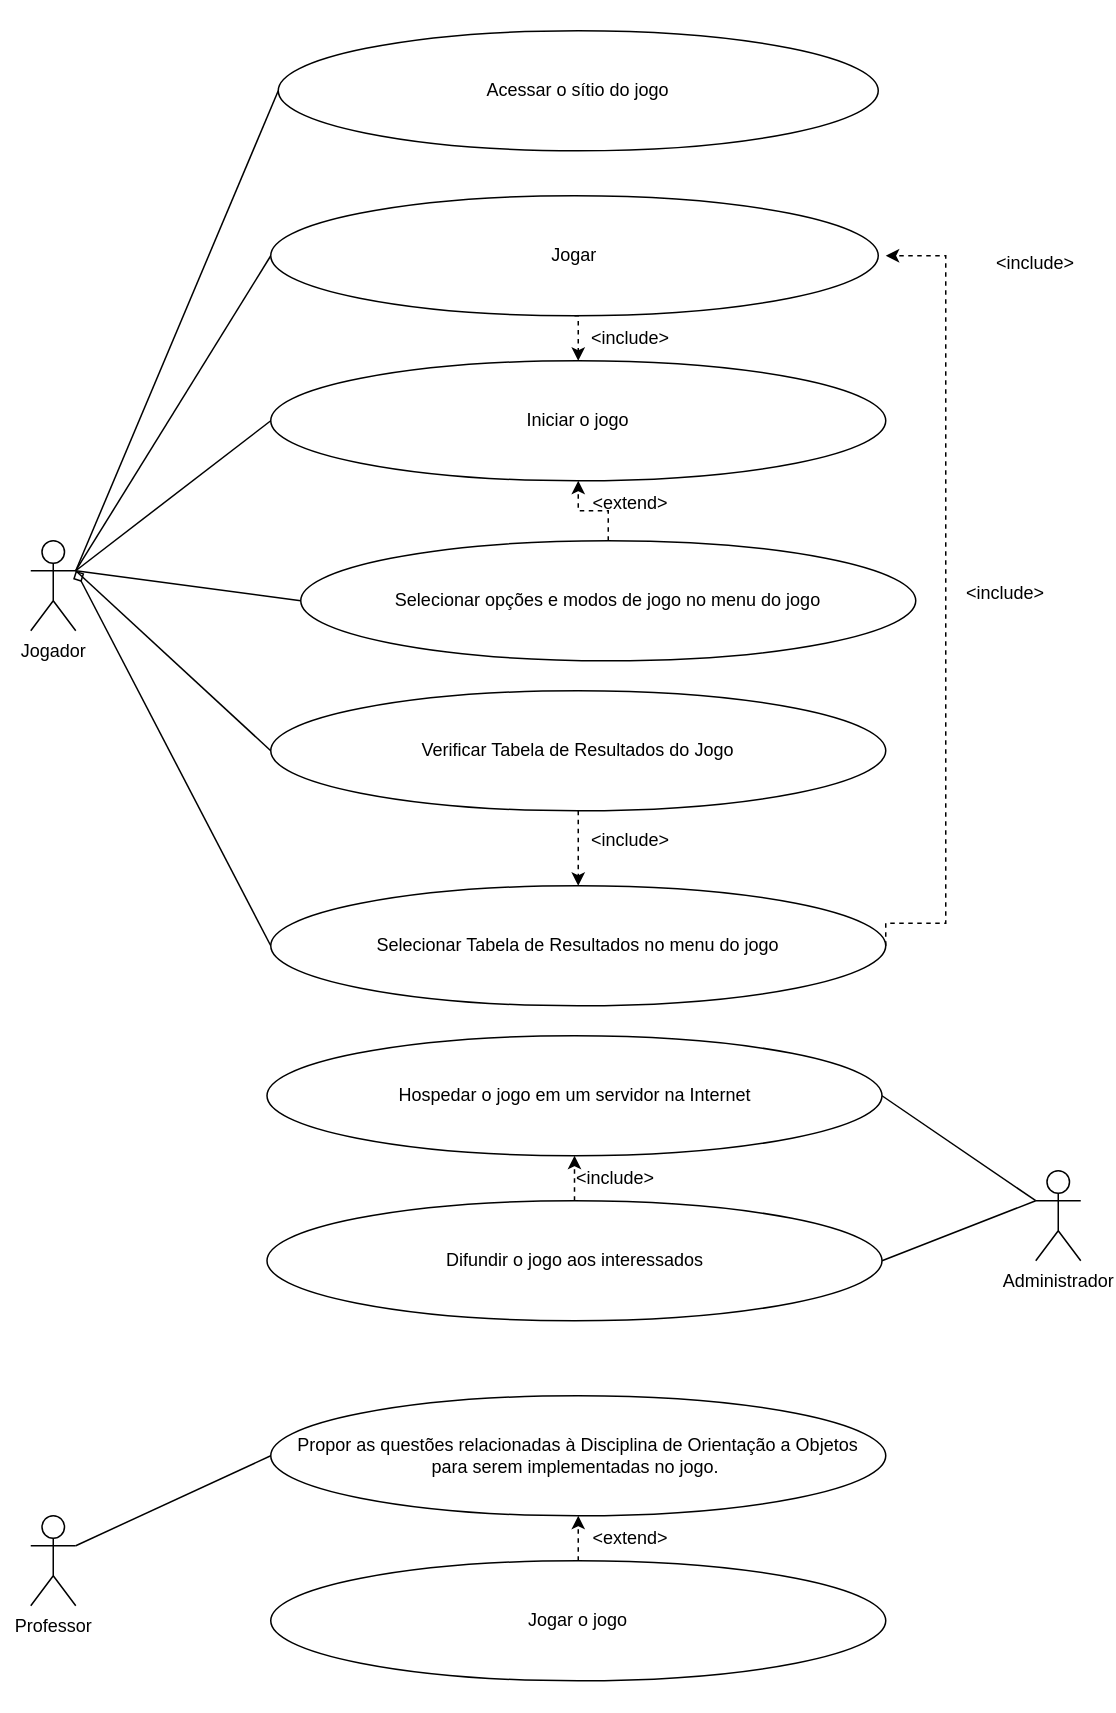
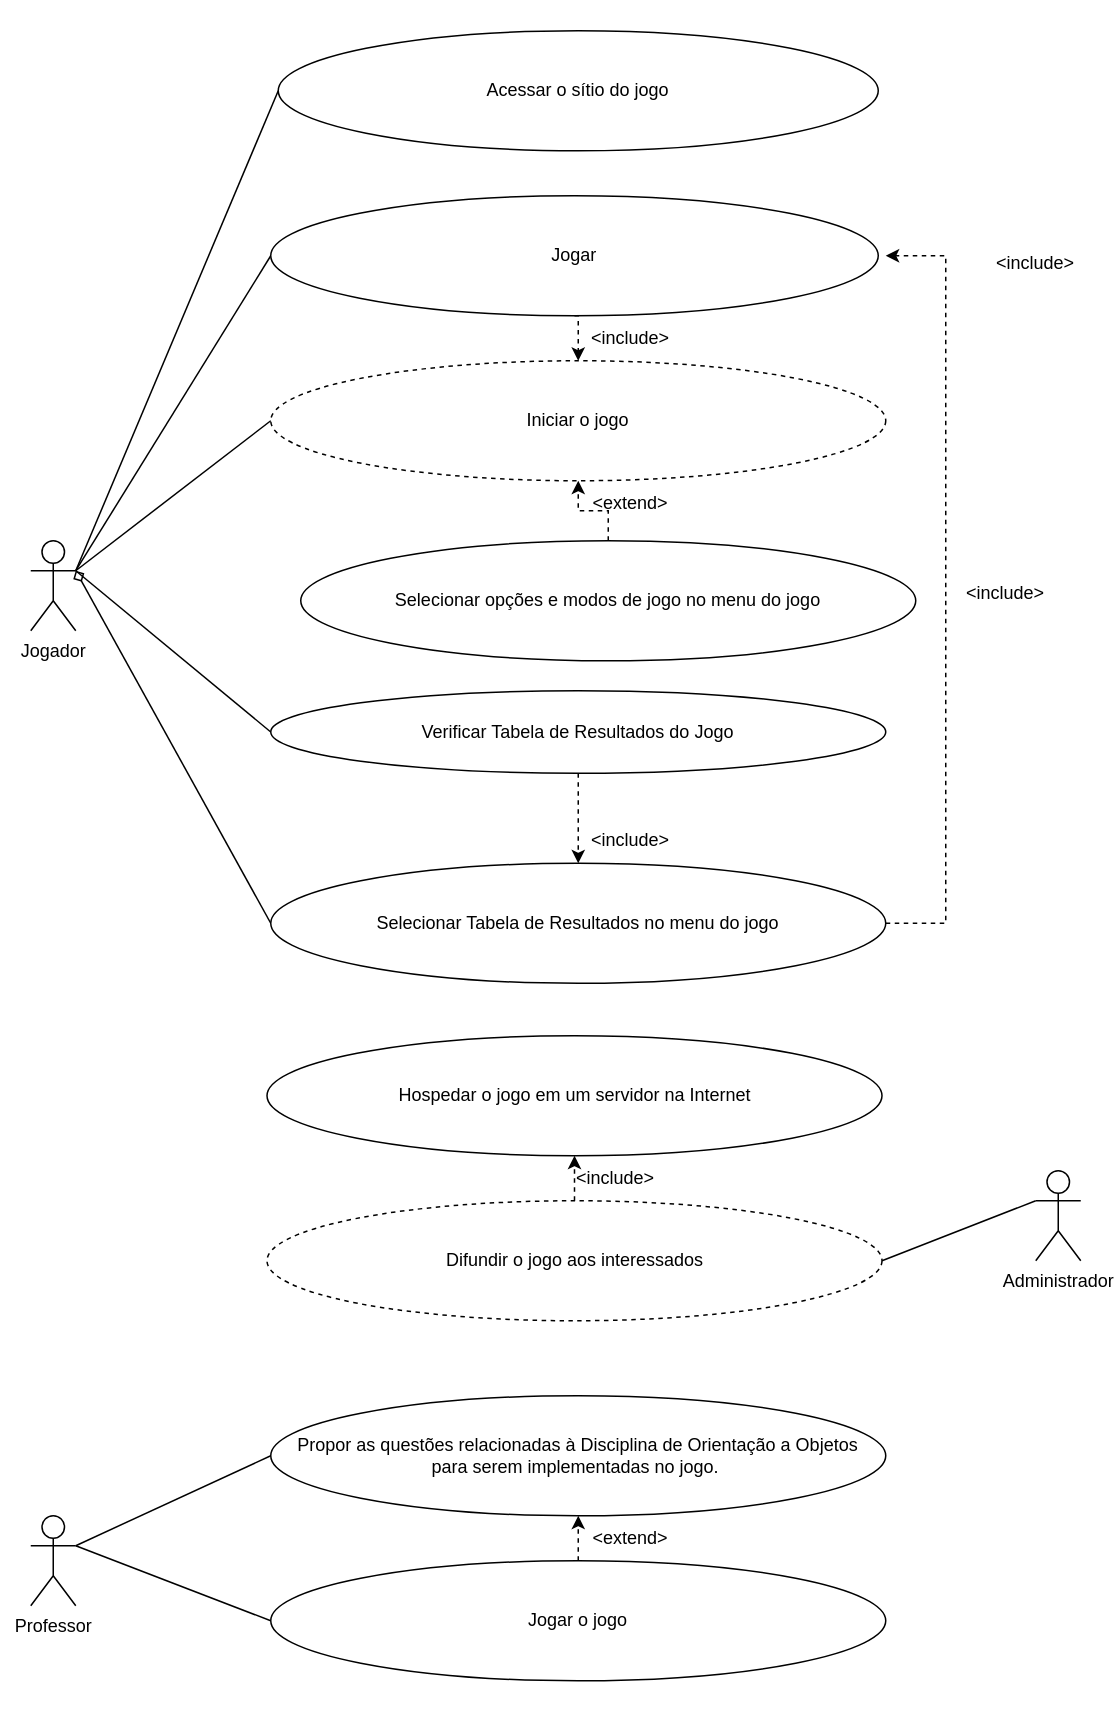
- <mxCell id="8" value="Iniciar o jogo" style="ellipse;whiteSpace=wrap;html=1;" vertex="1" parent="1"><mxGeometry x="180" y="240" width="410" height="80" as="geometry" /></mxCell>
+ <mxCell id="8" value="Iniciar o jogo" style="ellipse;whiteSpace=wrap;html=1;dashed=1;" vertex="1" parent="1"><mxGeometry x="180" y="240" width="410" height="80" as="geometry" /></mxCell>
- <mxCell id="16" style="edgeStyle=none;rounded=0;orthogonalLoop=1;jettySize=auto;html=1;exitX=0;exitY=0.5;exitDx=0;exitDy=0;endArrow=none;endFill=0;entryX=1;entryY=0.333;entryDx=0;entryDy=0;entryPerimeter=0;" edge="1" parent="1" source="18" target="3"><mxGeometry relative="1" as="geometry"><mxPoint x="60" y="230" as="targetPoint" /></mxGeometry></mxCell>
- <mxCell id="26" value="Verificar Tabela de Resultados do Jogo" style="ellipse;whiteSpace=wrap;html=1;" vertex="1" parent="1"><mxGeometry x="180" y="460" width="410" height="80" as="geometry" /></mxCell>
+ <mxCell id="26" value="Verificar Tabela de Resultados do Jogo" style="ellipse;whiteSpace=wrap;html=1;" vertex="1" parent="1"><mxGeometry x="180" y="460" width="410" height="55" as="geometry" /></mxCell>
- <mxCell id="30" value="Selecionar Tabela de Resultados no menu do jogo" style="ellipse;whiteSpace=wrap;html=1;" vertex="1" parent="1"><mxGeometry x="180" y="590" width="410" height="80" as="geometry" /></mxCell>
+ <mxCell id="30" value="Selecionar Tabela de Resultados no menu do jogo" style="ellipse;whiteSpace=wrap;html=1;" vertex="1" parent="1"><mxGeometry x="180" y="575" width="410" height="80" as="geometry" /></mxCell>
- <mxCell id="12" style="rounded=0;orthogonalLoop=1;jettySize=auto;html=1;entryX=0;entryY=0.333;entryDx=0;entryDy=0;endArrow=none;endFill=0;entryPerimeter=0;exitX=1;exitY=0.5;exitDx=0;exitDy=0;" edge="1" parent="1" source="11" target="10"><mxGeometry relative="1" as="geometry"><mxPoint x="60" y="510" as="sourcePoint" /><mxPoint x="180" y="540" as="targetPoint" /></mxGeometry></mxCell>
- <mxCell id="21" value="Difundir o jogo aos interessados" style="ellipse;whiteSpace=wrap;html=1;" vertex="1" parent="1"><mxGeometry x="177.5" y="800" width="410" height="80" as="geometry" /></mxCell>
+ <mxCell id="21" value="Difundir o jogo aos interessados" style="ellipse;whiteSpace=wrap;html=1;dashed=1;" vertex="1" parent="1"><mxGeometry x="177.5" y="800" width="410" height="80" as="geometry" /></mxCell>
+ <mxCell id="34" style="rounded=0;orthogonalLoop=1;jettySize=auto;html=1;exitX=0;exitY=0.5;exitDx=0;exitDy=0;endArrow=none;endFill=0;entryX=1;entryY=0.333;entryDx=0;entryDy=0;entryPerimeter=0;" edge="1" parent="1" source="36" target="14"><mxGeometry relative="1" as="geometry"><mxPoint x="50" y="970" as="targetPoint" /></mxGeometry></mxCell>
